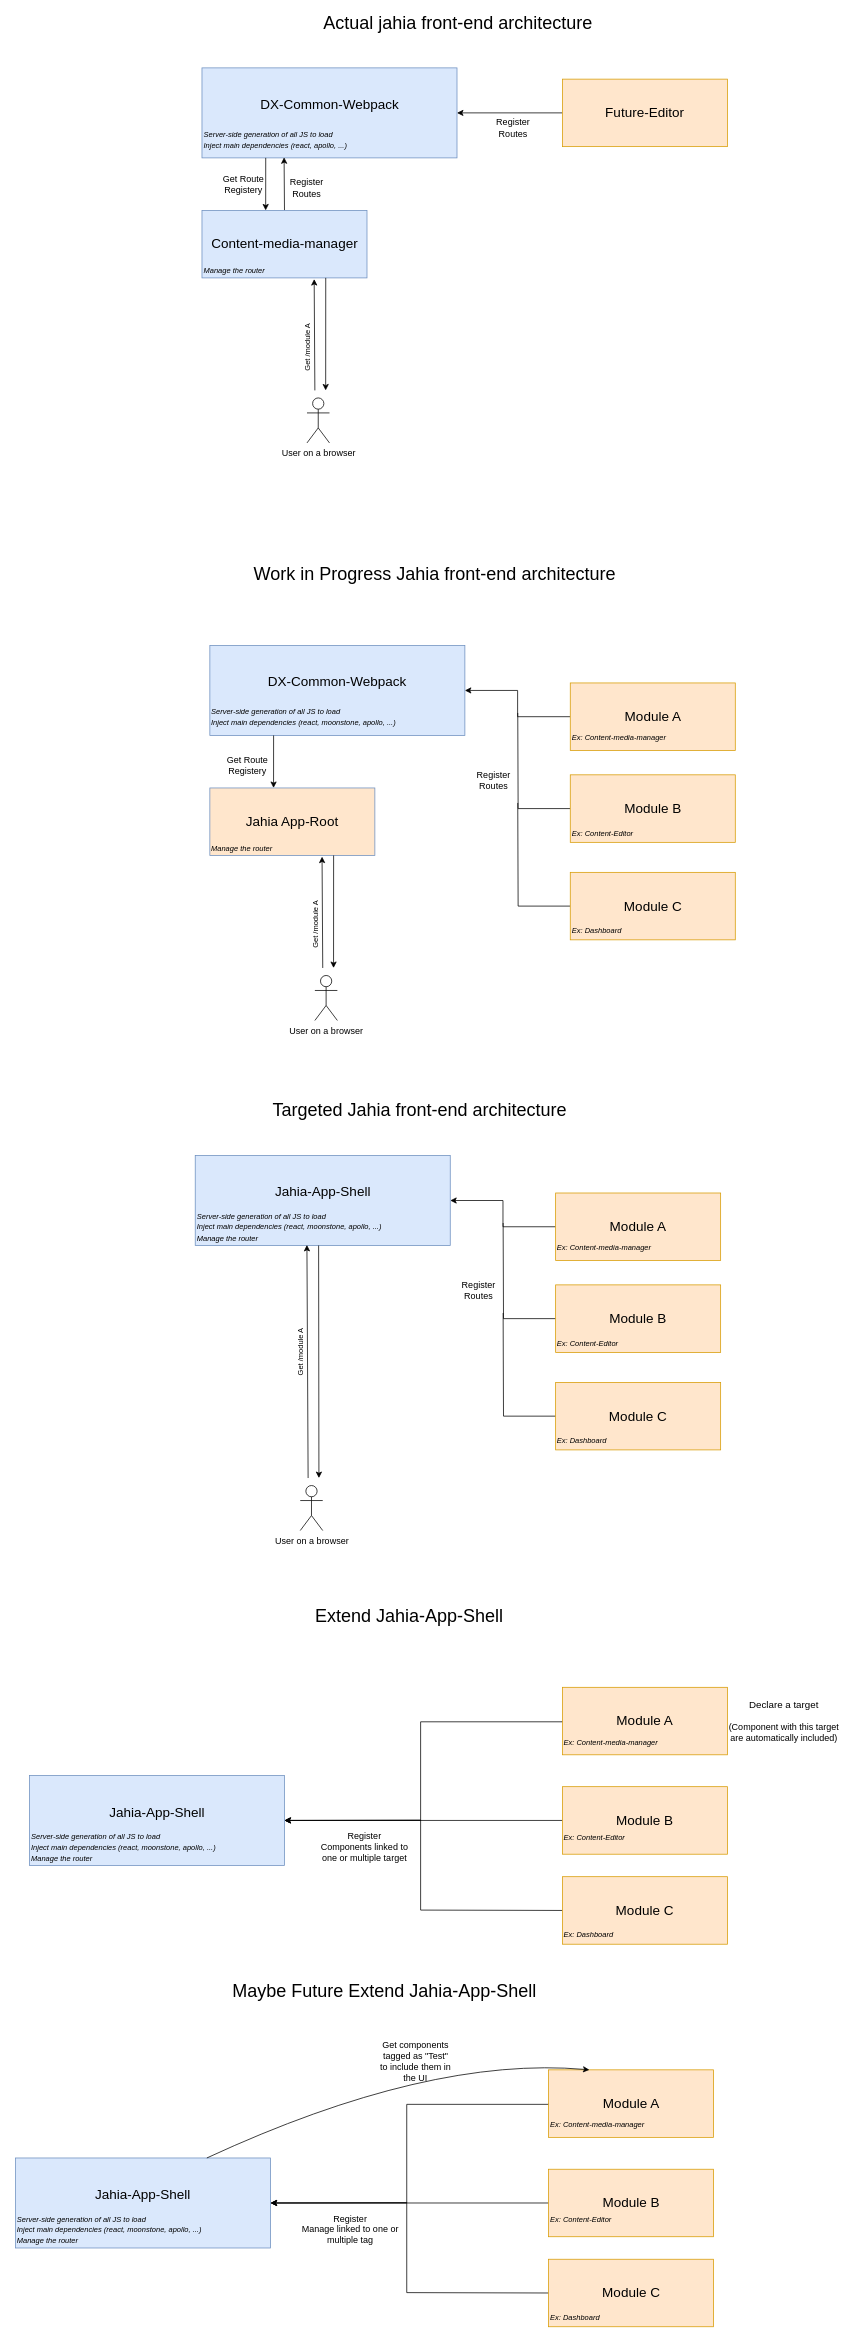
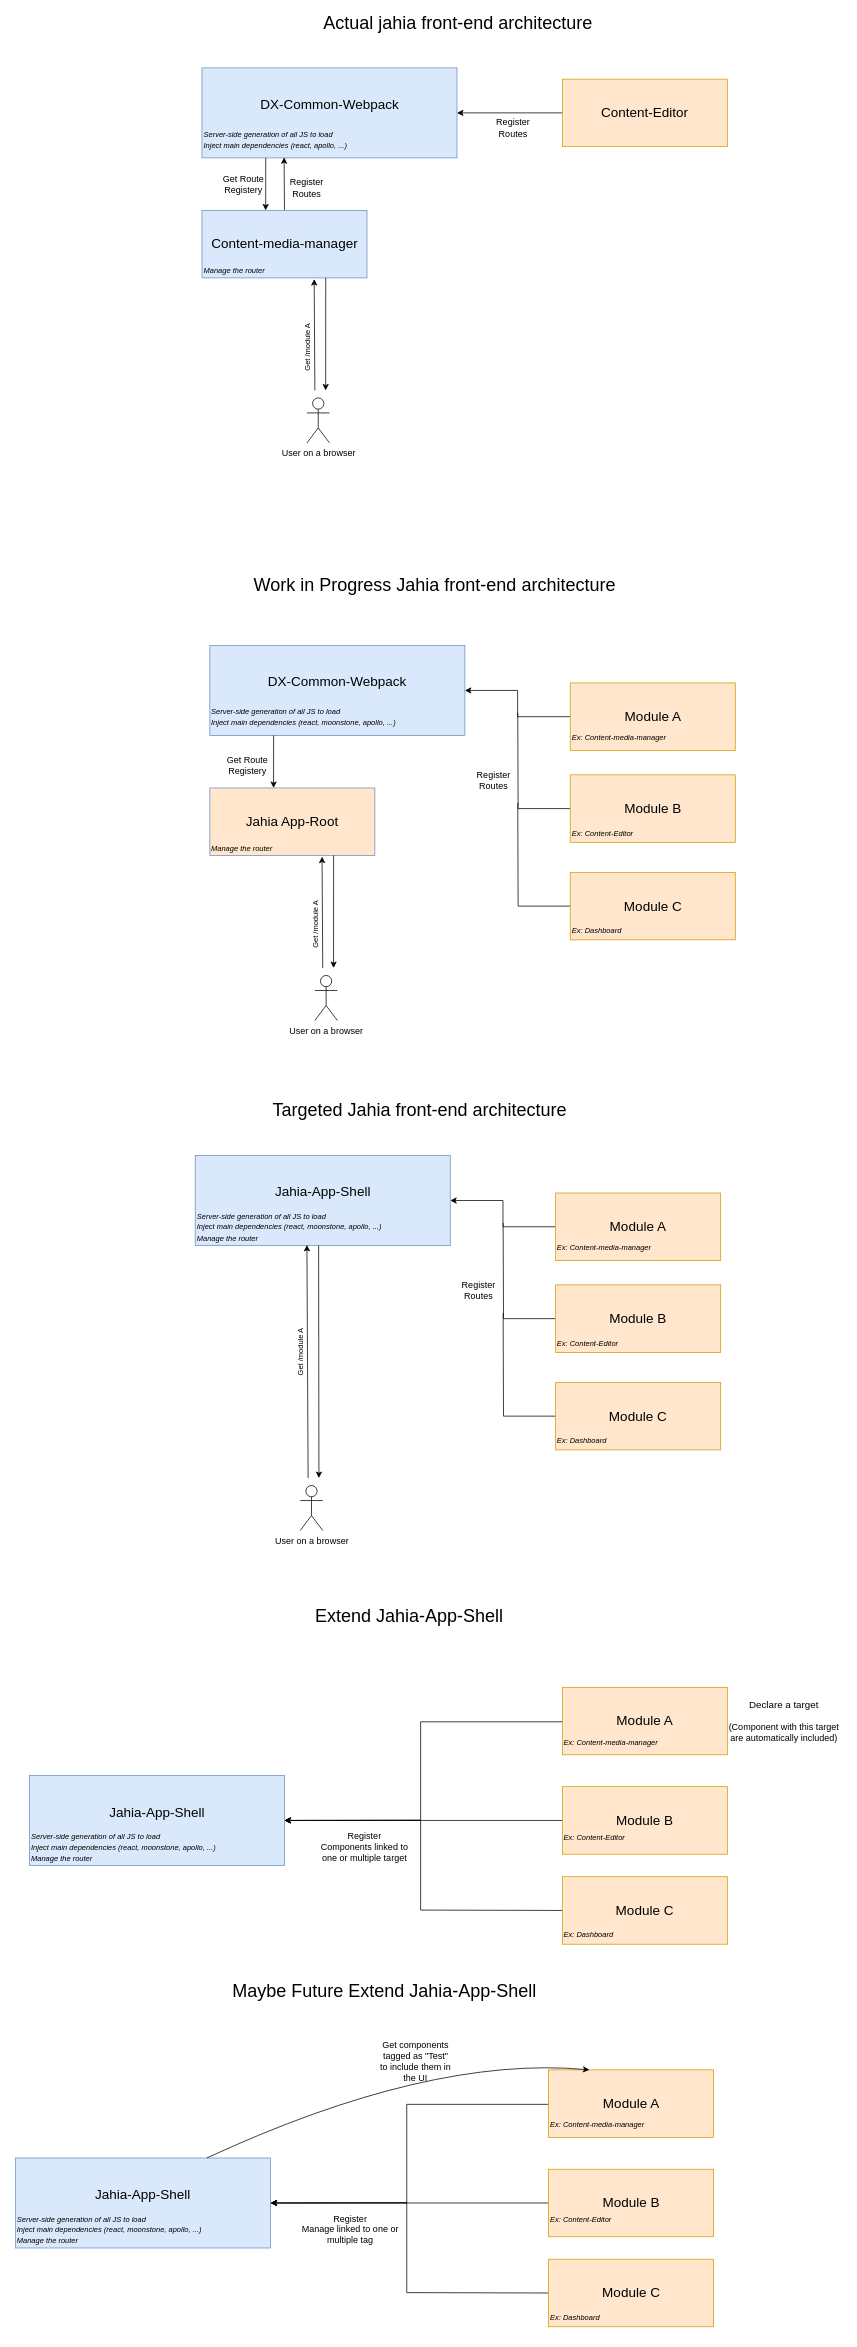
- <mxCell id="5" value="&lt;font style=&quot;font-size: 18px&quot;&gt;Future-Editor&lt;br&gt;&lt;/font&gt;" style="rounded=0;whiteSpace=wrap;html=1;fillColor=#ffe6cc;strokeColor=#d79b00;" vertex="1" parent="1"><mxGeometry x="749" y="105" width="220" height="90" as="geometry" /></mxCell>
+ <mxCell id="5" value="&lt;font style=&quot;font-size: 18px&quot;&gt;Content-Editor&lt;br&gt;&lt;/font&gt;" style="rounded=0;whiteSpace=wrap;html=1;fillColor=#ffe6cc;strokeColor=#d79b00;" vertex="1" parent="1"><mxGeometry x="749" y="105" width="220" height="90" as="geometry" /></mxCell>
- <mxCell id="69" value="&lt;font style=&quot;font-size: 24px&quot;&gt;Work in Progress Jahia front-end architecture&lt;/font&gt;" style="text;html=1;strokeColor=none;fillColor=none;align=center;verticalAlign=middle;whiteSpace=wrap;rounded=0;" vertex="1" parent="1"><mxGeometry x="299" y="755" width="560" height="20" as="geometry" /></mxCell>
+ <mxCell id="69" value="&lt;font style=&quot;font-size: 24px&quot;&gt;Work in Progress Jahia front-end architecture&lt;/font&gt;" style="text;html=1;strokeColor=none;fillColor=none;align=center;verticalAlign=middle;whiteSpace=wrap;rounded=0;" vertex="1" parent="1"><mxGeometry x="299" y="770" width="560" height="20" as="geometry" /></mxCell>
